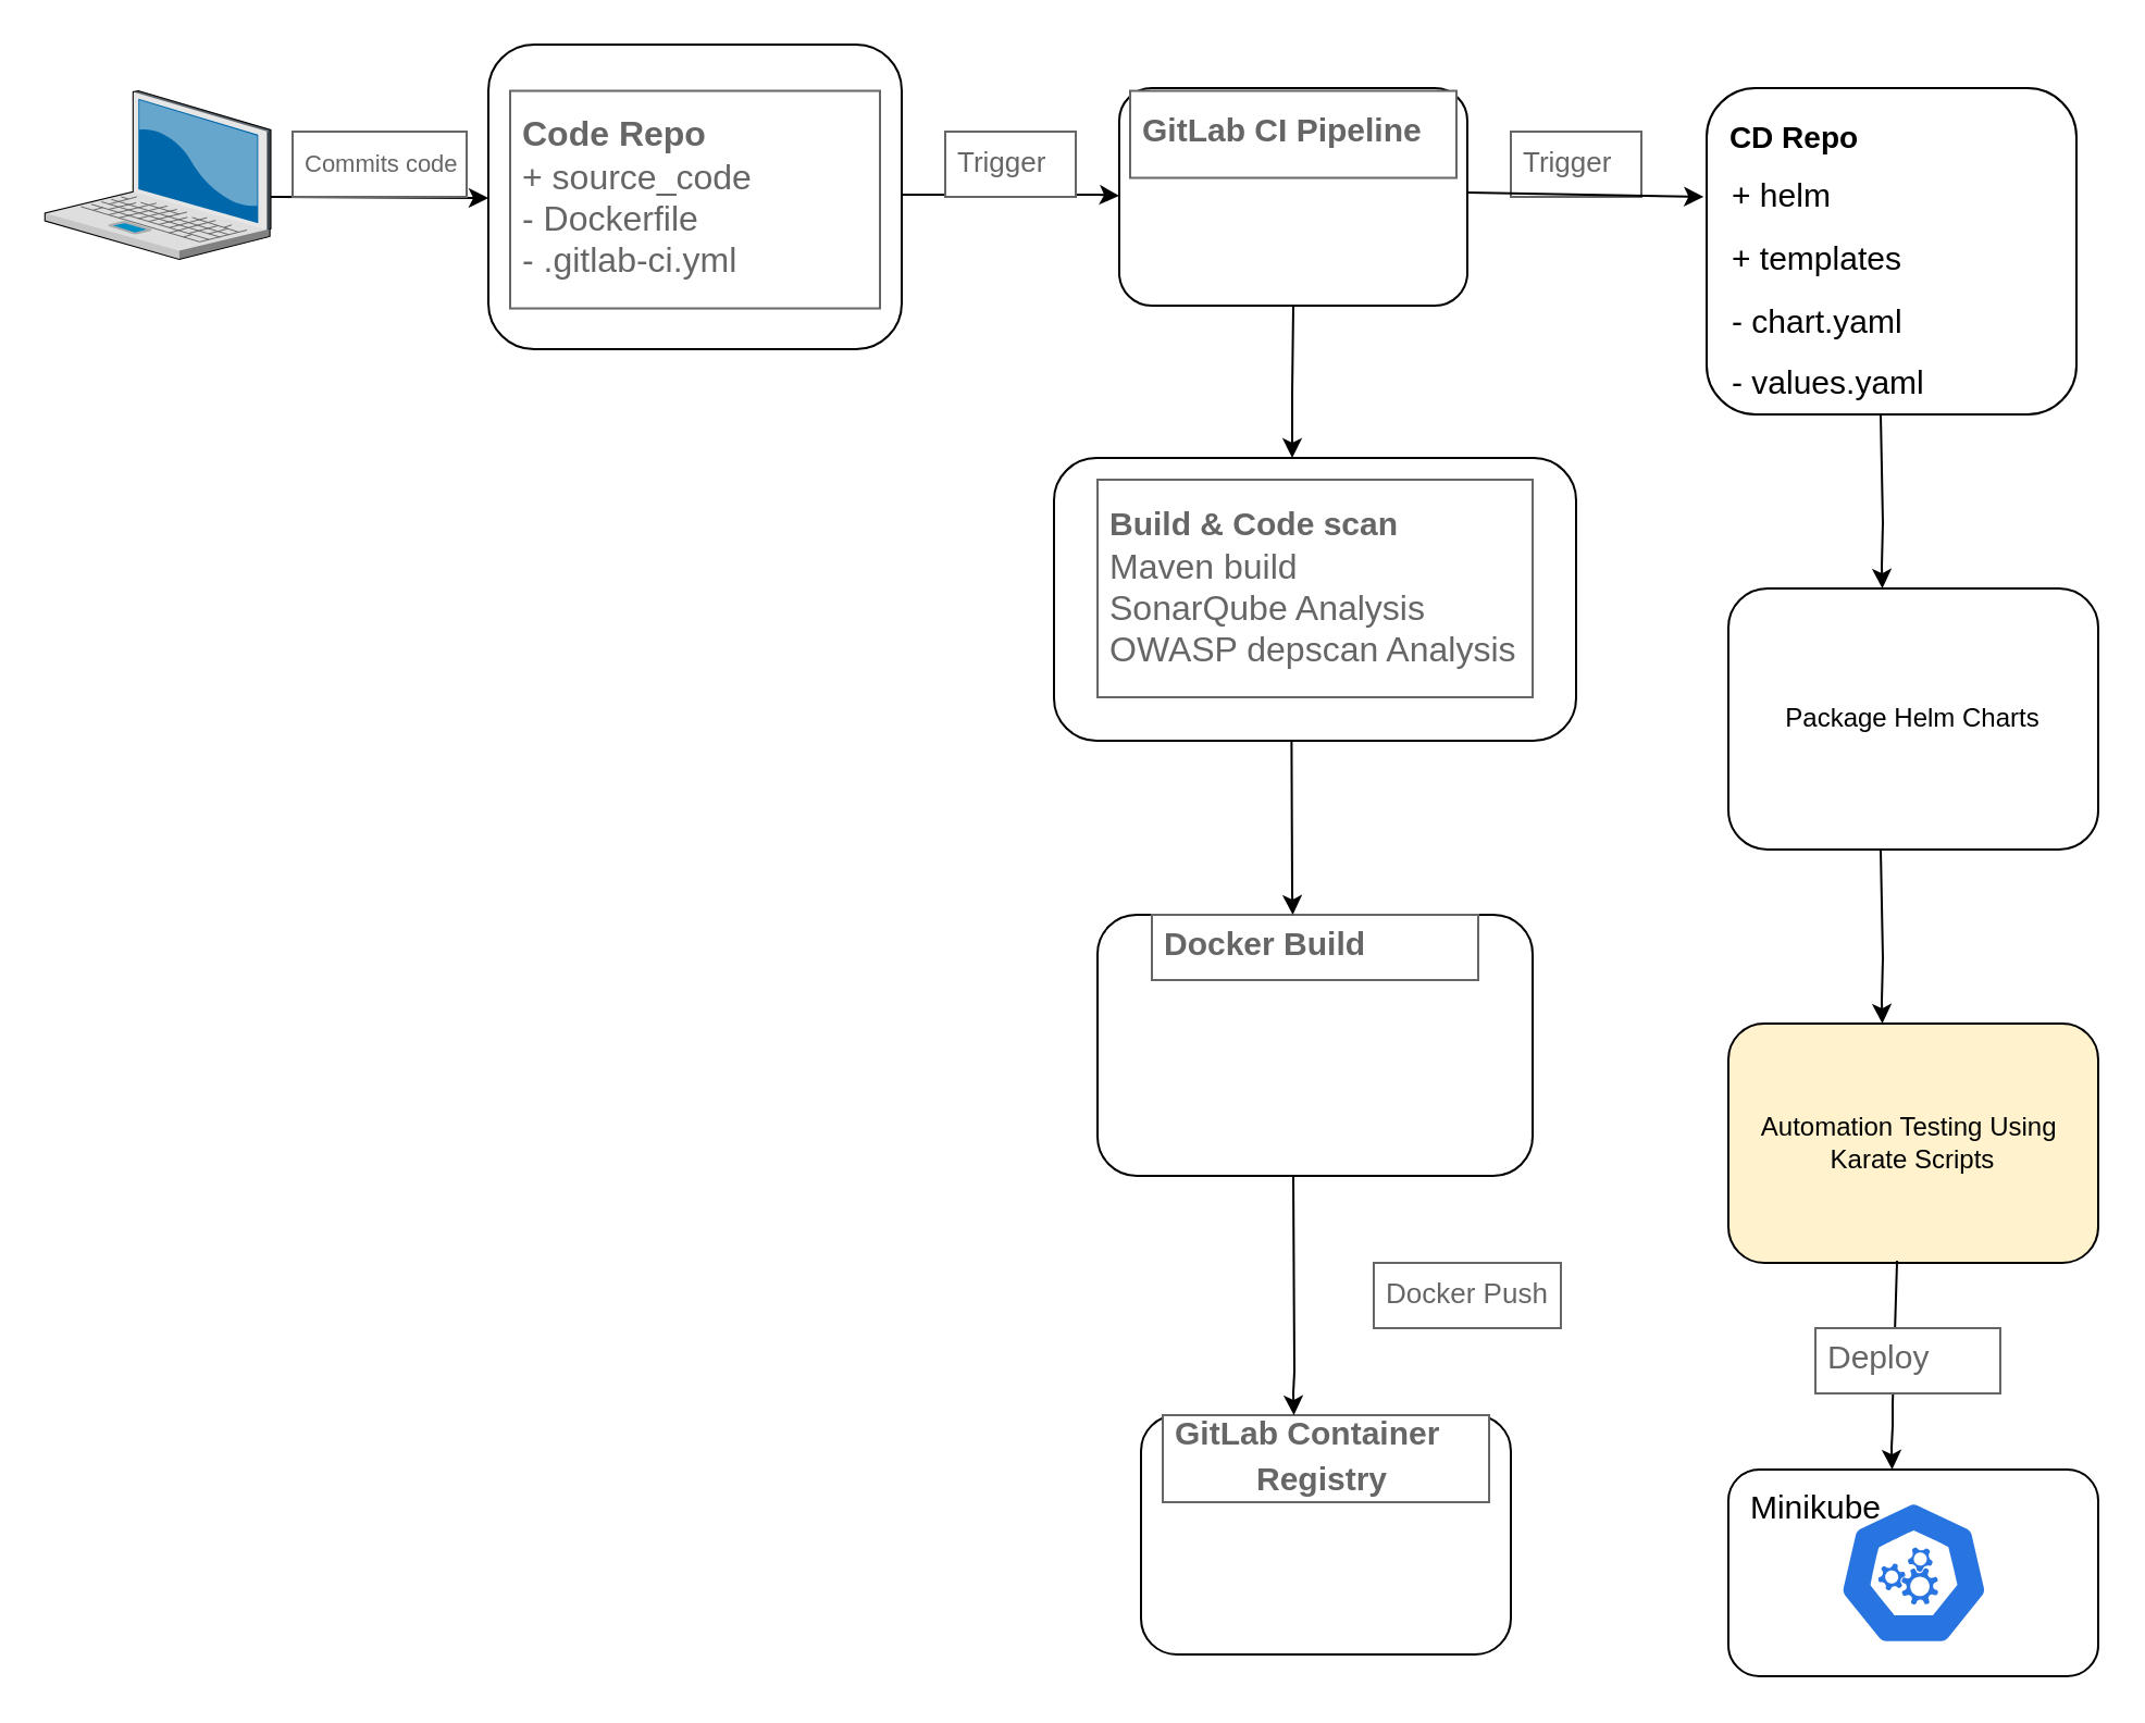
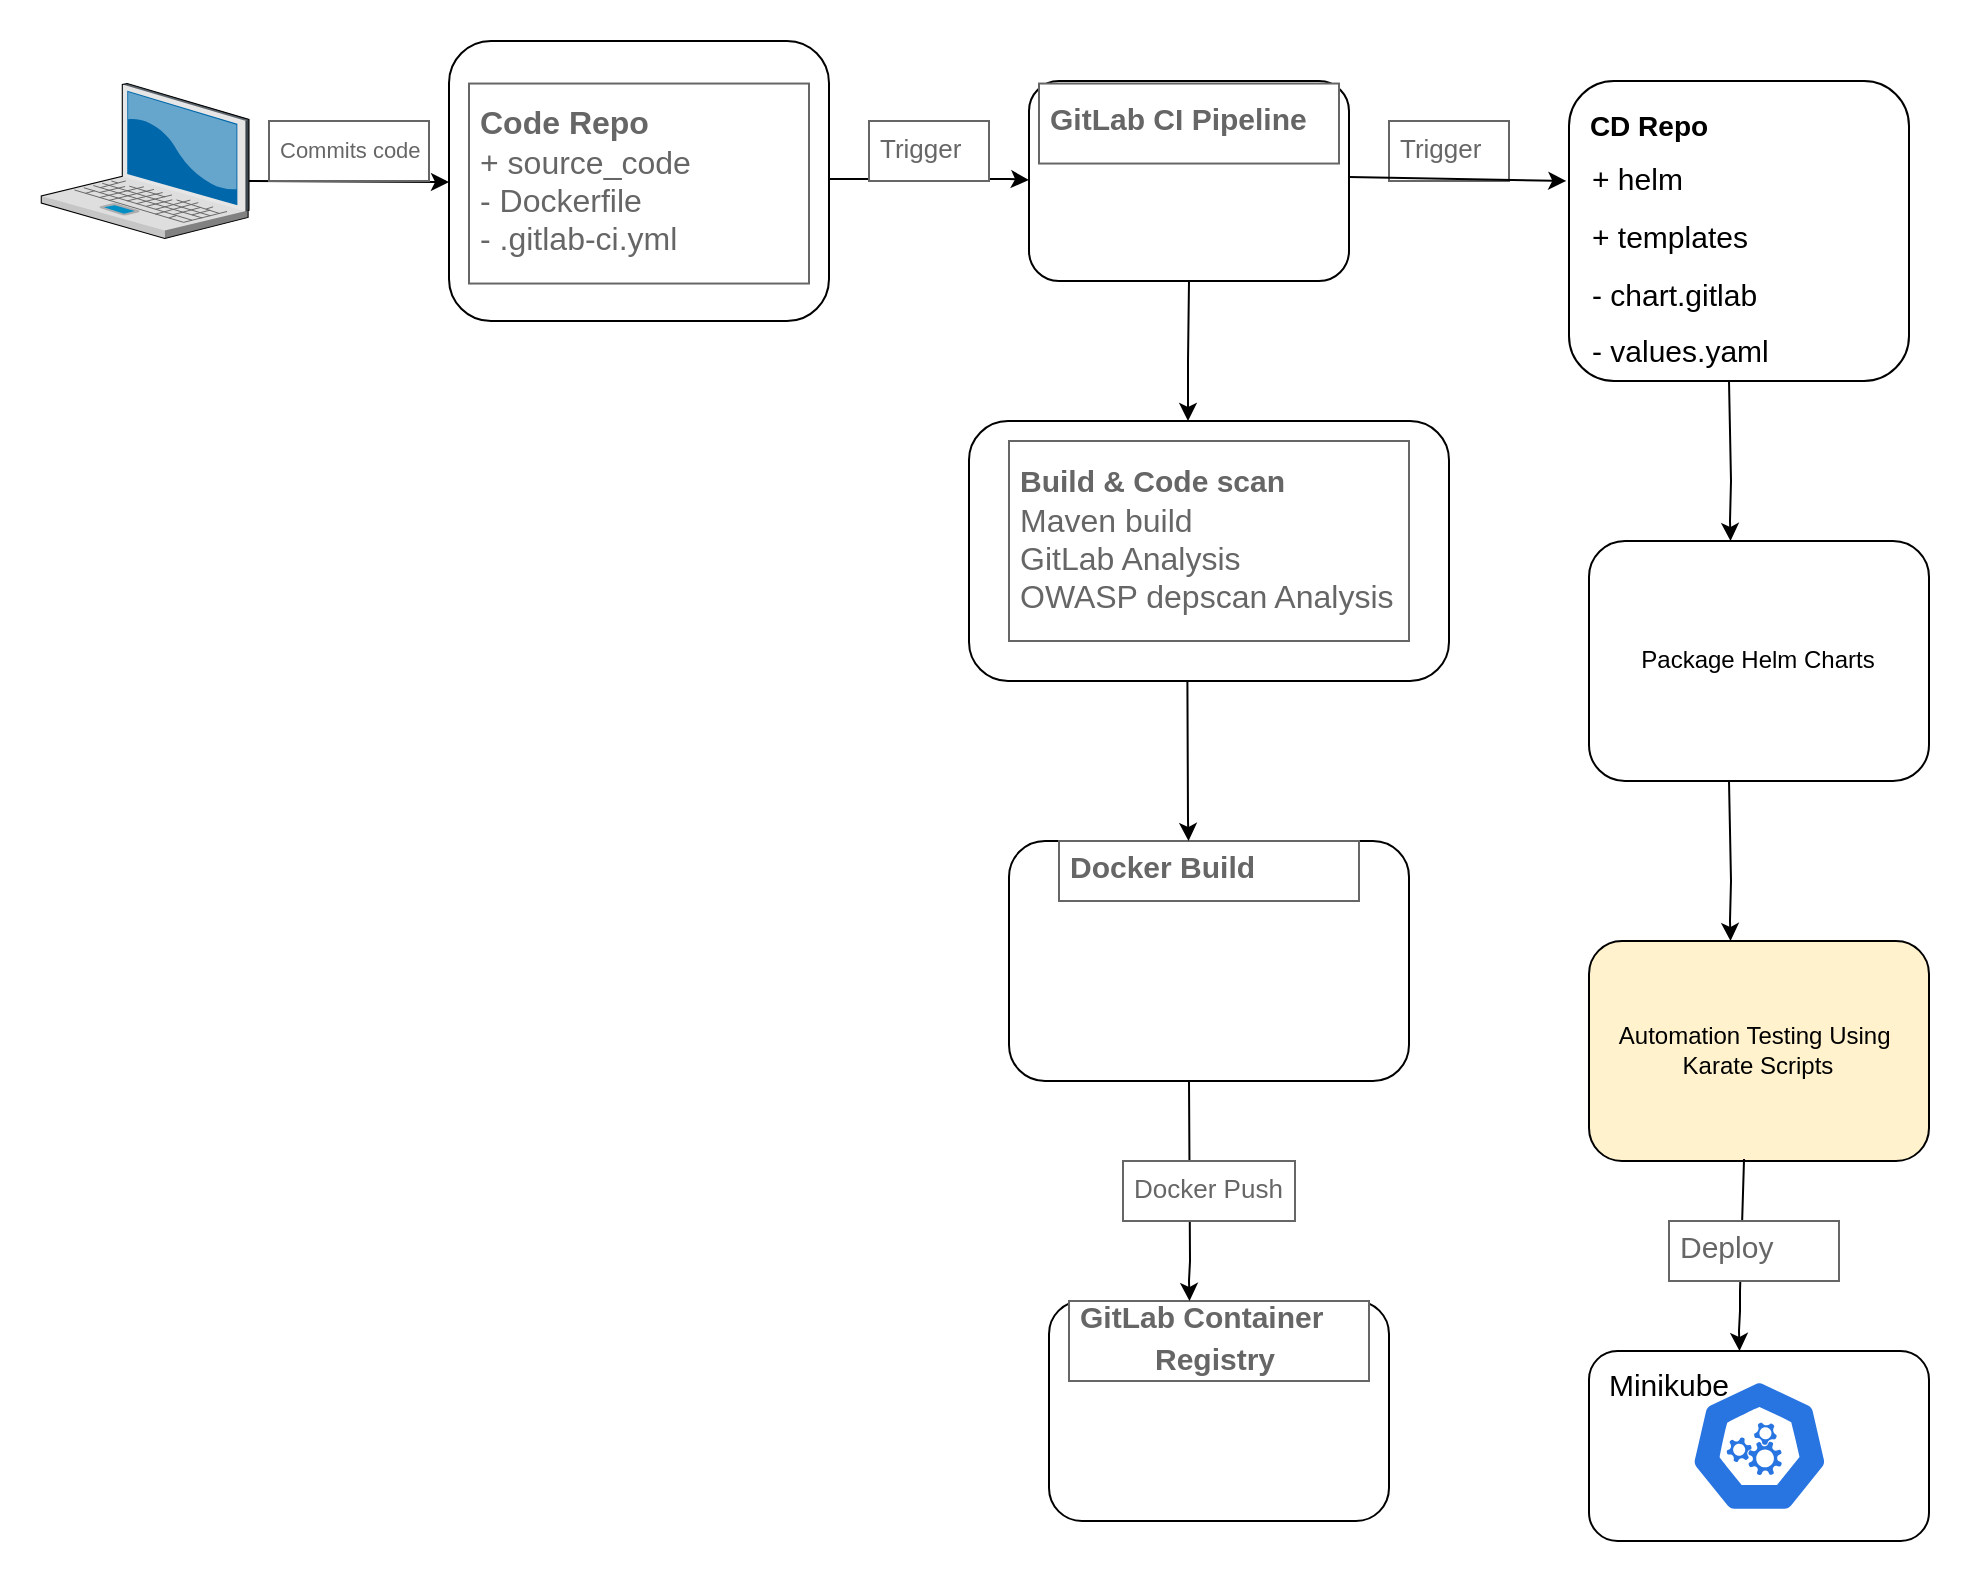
- <mxCell id="29" value="&lt;span style=&quot;font-size: 15px; font-weight: normal;&quot;&gt;+ helm&lt;/span&gt;&lt;div&gt;&lt;span style=&quot;font-size: 15px; font-weight: normal;&quot;&gt;+ templates&lt;/span&gt;&lt;/div&gt;&lt;div&gt;&lt;span style=&quot;font-size: 15px; font-weight: normal;&quot;&gt;- chart.yaml&lt;/span&gt;&lt;/div&gt;&lt;div&gt;&lt;span style=&quot;font-size: 15px; font-weight: normal;&quot;&gt;- values.yaml&lt;/span&gt;&lt;/div&gt;" style="text;strokeColor=none;fillColor=none;html=1;fontSize=24;fontStyle=1;verticalAlign=middle;align=left;" vertex="1" parent="1"><mxGeometry x="794" y="70" width="120" height="120" as="geometry" /></mxCell>
+ <mxCell id="29" value="&lt;span style=&quot;font-size: 15px; font-weight: normal;&quot;&gt;+ helm&lt;/span&gt;&lt;div&gt;&lt;span style=&quot;font-size: 15px; font-weight: normal;&quot;&gt;+ templates&lt;/span&gt;&lt;/div&gt;&lt;div&gt;&lt;span style=&quot;font-size: 15px; font-weight: normal;&quot;&gt;- chart.gitlab&lt;/span&gt;&lt;/div&gt;&lt;div&gt;&lt;span style=&quot;font-size: 15px; font-weight: normal;&quot;&gt;- values.yaml&lt;/span&gt;&lt;/div&gt;" style="text;strokeColor=none;fillColor=none;html=1;fontSize=24;fontStyle=1;verticalAlign=middle;align=left;" vertex="1" parent="1"><mxGeometry x="794" y="70" width="120" height="120" as="geometry" /></mxCell>
- <mxCell id="8" value="&lt;b&gt;&lt;font style=&quot;font-size: 15px;&quot;&gt;Build &amp;amp; Code scan&lt;/font&gt;&lt;/b&gt;&lt;div style=&quot;font-size: 16px;&quot;&gt;&lt;font style=&quot;font-size: 16px;&quot;&gt;Maven build&lt;/font&gt;&lt;/div&gt;&lt;div style=&quot;font-size: 16px;&quot;&gt;&lt;font style=&quot;font-size: 16px;&quot;&gt;SonarQube Analysis&lt;/font&gt;&lt;/div&gt;&lt;div style=&quot;font-size: 16px;&quot;&gt;&lt;font style=&quot;font-size: 16px;&quot;&gt;OWASP depscan Analysis&lt;/font&gt;&lt;/div&gt;" style="strokeWidth=1;shadow=0;dashed=0;align=center;html=1;shape=mxgraph.mockup.text.textBox;fontColor=#666666;align=left;fontSize=17;spacingLeft=4;spacingTop=-3;whiteSpace=wrap;strokeColor=#666666;mainText=" vertex="1" parent="1"><mxGeometry x="504" y="220" width="200" height="100" as="geometry" /></mxCell>
+ <mxCell id="8" value="&lt;b&gt;&lt;font style=&quot;font-size: 15px;&quot;&gt;Build &amp;amp; Code scan&lt;/font&gt;&lt;/b&gt;&lt;div style=&quot;font-size: 16px;&quot;&gt;&lt;font style=&quot;font-size: 16px;&quot;&gt;Maven build&lt;/font&gt;&lt;/div&gt;&lt;div style=&quot;font-size: 16px;&quot;&gt;&lt;font style=&quot;font-size: 16px;&quot;&gt;GitLab Analysis&lt;/font&gt;&lt;/div&gt;&lt;div style=&quot;font-size: 16px;&quot;&gt;&lt;font style=&quot;font-size: 16px;&quot;&gt;OWASP depscan Analysis&lt;/font&gt;&lt;/div&gt;" style="strokeWidth=1;shadow=0;dashed=0;align=center;html=1;shape=mxgraph.mockup.text.textBox;fontColor=#666666;align=left;fontSize=17;spacingLeft=4;spacingTop=-3;whiteSpace=wrap;strokeColor=#666666;mainText=" vertex="1" parent="1"><mxGeometry x="504" y="220" width="200" height="100" as="geometry" /></mxCell>
- <mxCell id="25" value="&lt;font style=&quot;font-size: 13px;&quot;&gt;Docker Push&lt;/font&gt;" style="strokeWidth=1;shadow=0;dashed=0;align=center;html=1;shape=mxgraph.mockup.text.textBox;fontColor=#666666;align=left;fontSize=17;spacingLeft=4;spacingTop=-3;whiteSpace=wrap;strokeColor=#666666;mainText=" vertex="1" parent="1"><mxGeometry x="631" y="580" width="86" height="30" as="geometry" /></mxCell>
+ <mxCell id="25" value="&lt;font style=&quot;font-size: 13px;&quot;&gt;Docker Push&lt;/font&gt;" style="strokeWidth=1;shadow=0;dashed=0;align=center;html=1;shape=mxgraph.mockup.text.textBox;fontColor=#666666;align=left;fontSize=17;spacingLeft=4;spacingTop=-3;whiteSpace=wrap;strokeColor=#666666;mainText=" vertex="1" parent="1"><mxGeometry x="561" y="580" width="86" height="30" as="geometry" /></mxCell>
